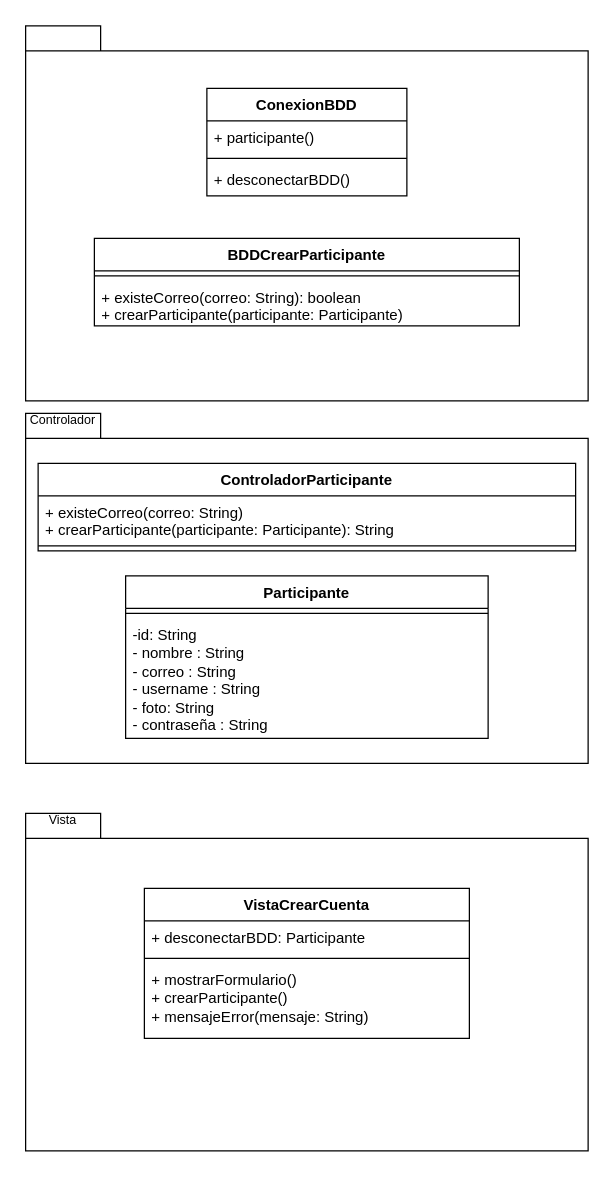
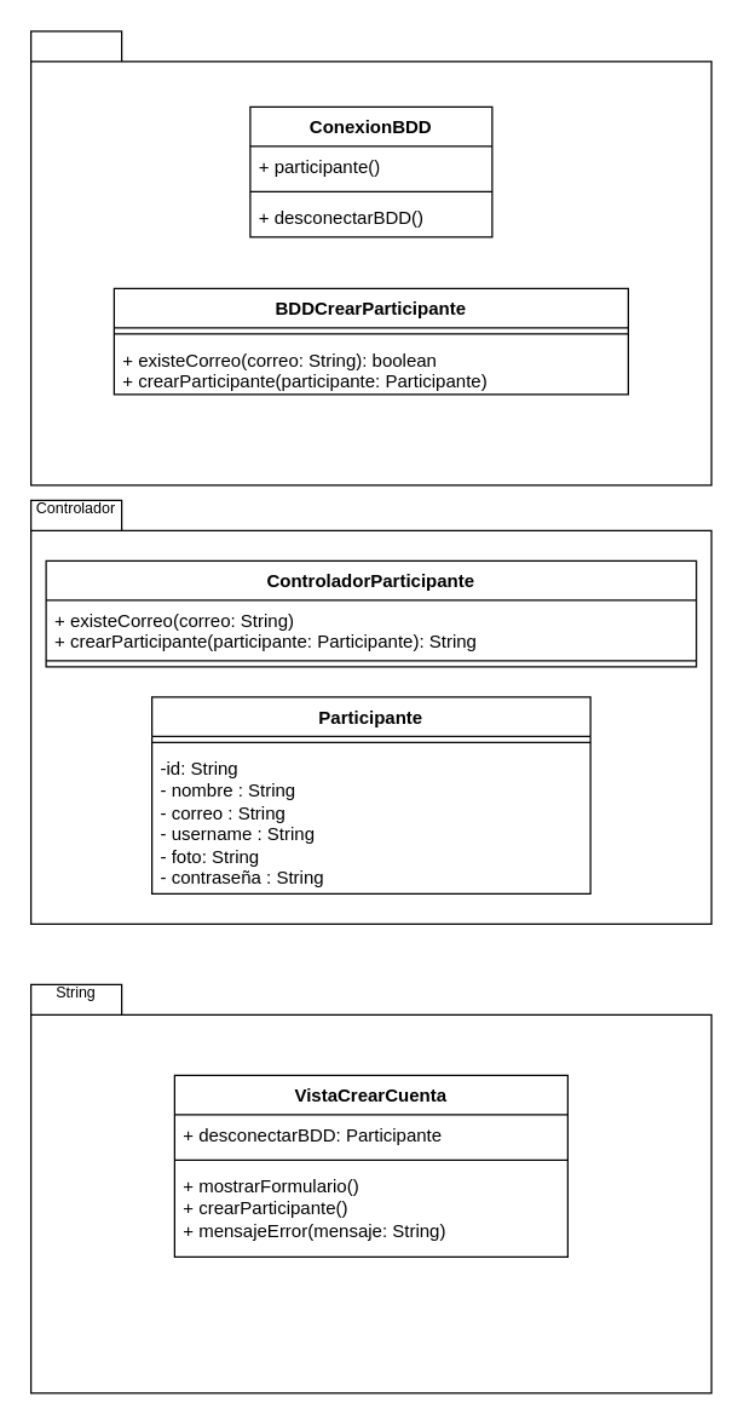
- <mxCell id="16" value="&lt;font style=&quot;font-size: 10px;&quot;&gt;Vista&lt;/font&gt;" style="text;html=1;strokeColor=none;fillColor=none;align=center;verticalAlign=middle;whiteSpace=wrap;rounded=0;" vertex="1" parent="1"><mxGeometry x="20" y="640" width="60" height="30" as="geometry" /></mxCell>
+ <mxCell id="16" value="&lt;font style=&quot;font-size: 10px;&quot;&gt;String&lt;/font&gt;" style="text;html=1;strokeColor=none;fillColor=none;align=center;verticalAlign=middle;whiteSpace=wrap;rounded=0;" vertex="1" parent="1"><mxGeometry x="20" y="640" width="60" height="30" as="geometry" /></mxCell>
